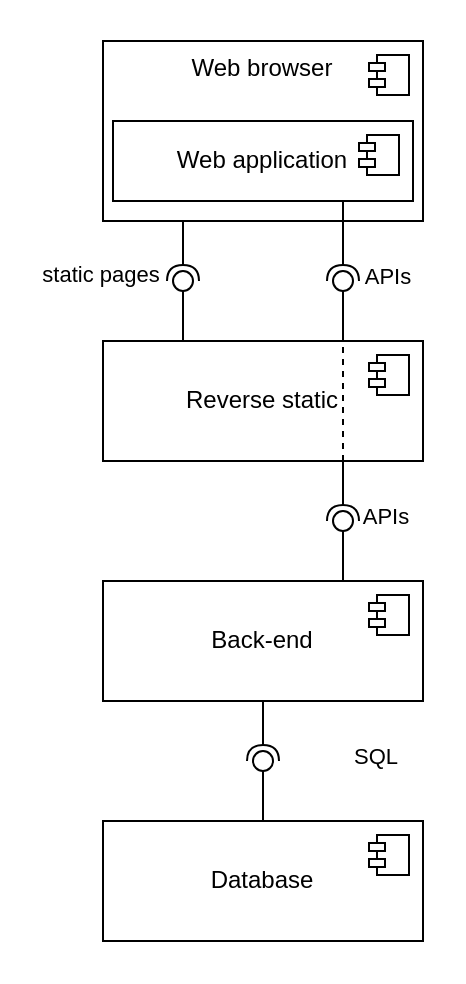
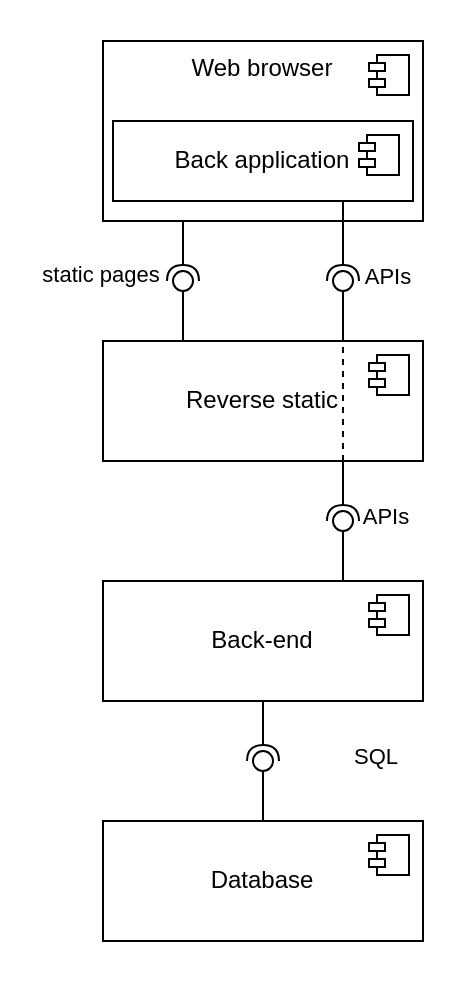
- <mxCell id="4" value="Web application" style="html=1;dropTarget=0;whiteSpace=wrap;" parent="1" vertex="1"><mxGeometry x="56" y="60" width="150" height="40" as="geometry" /></mxCell>
+ <mxCell id="4" value="Back application" style="html=1;dropTarget=0;whiteSpace=wrap;" parent="1" vertex="1"><mxGeometry x="56" y="60" width="150" height="40" as="geometry" /></mxCell>
